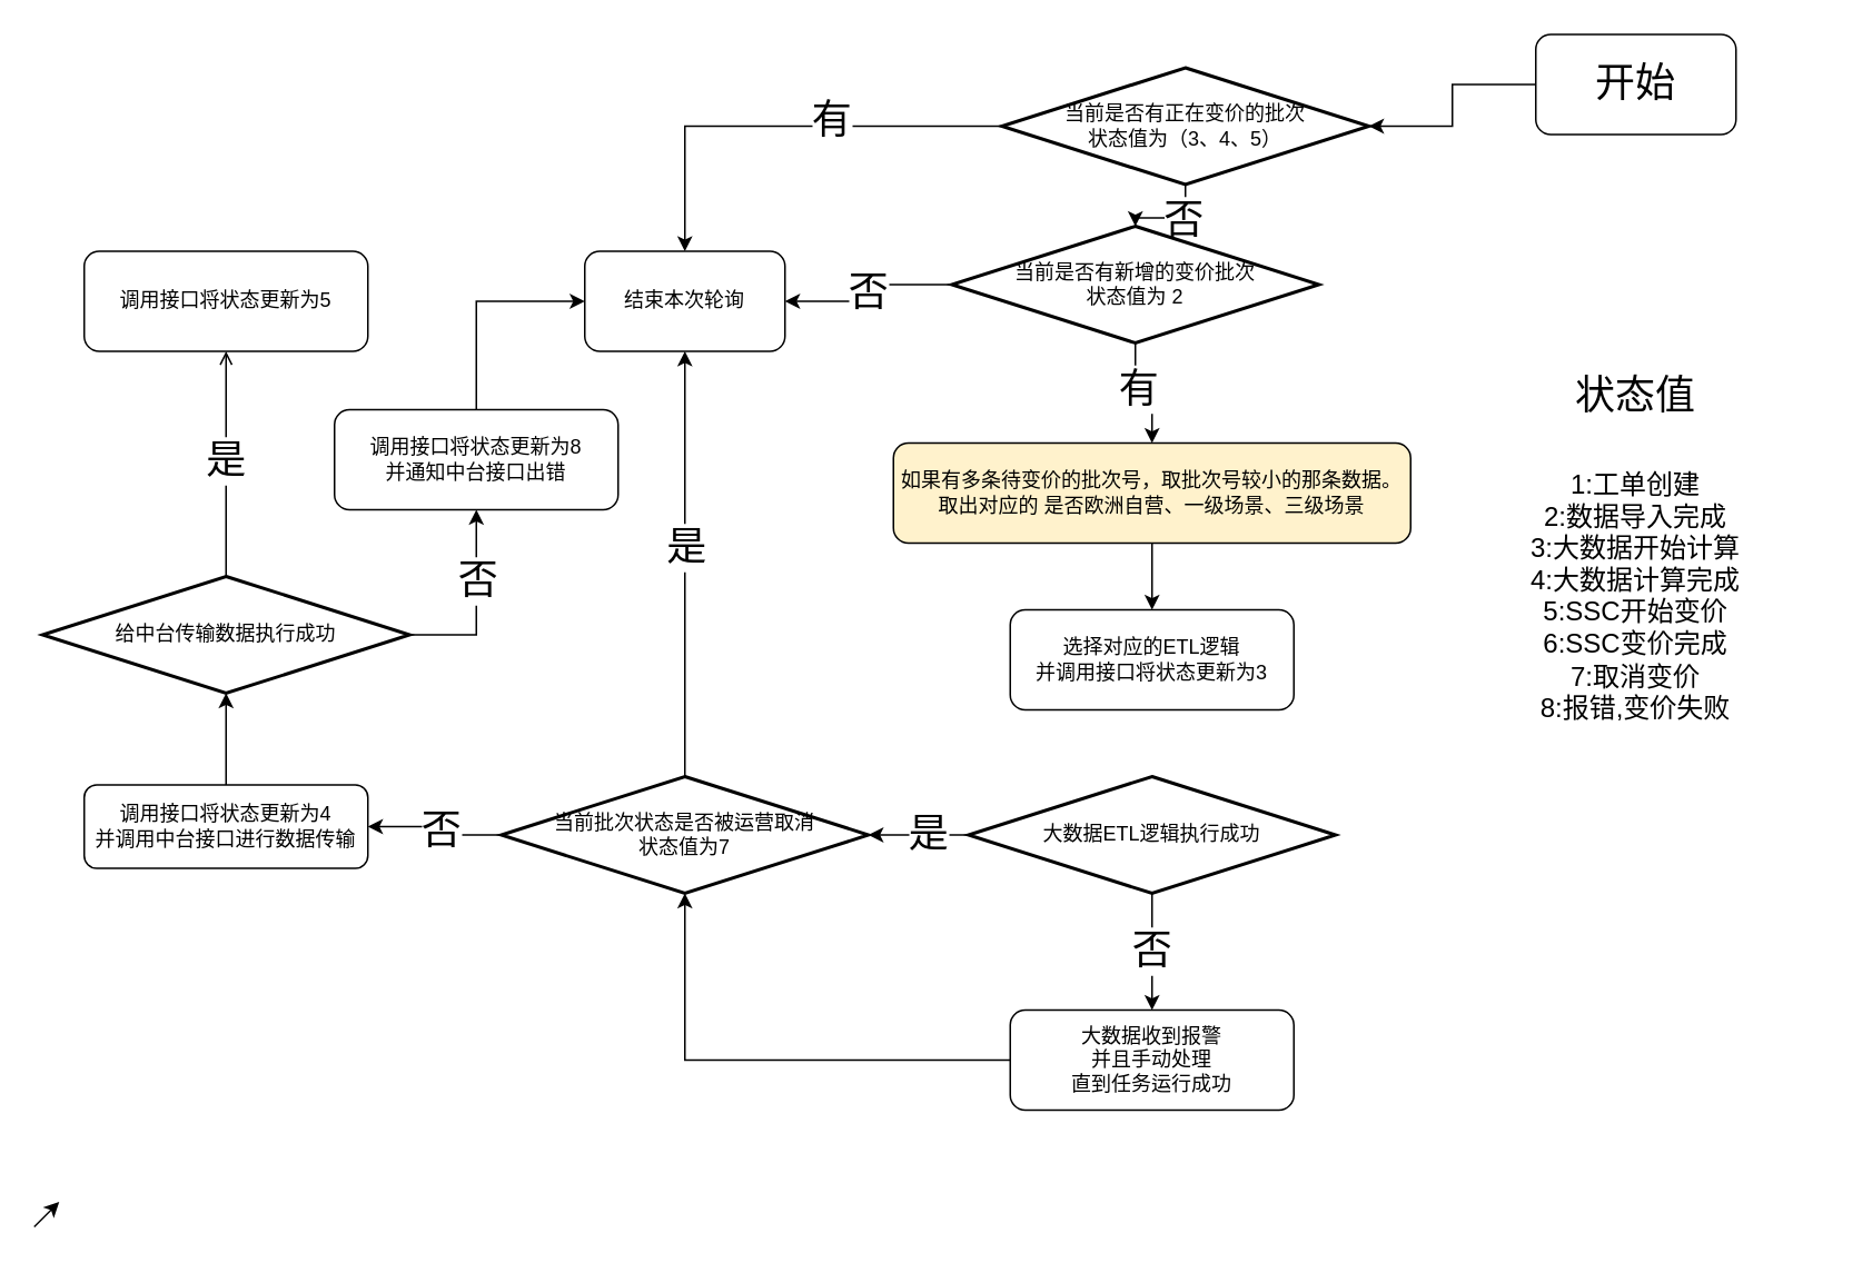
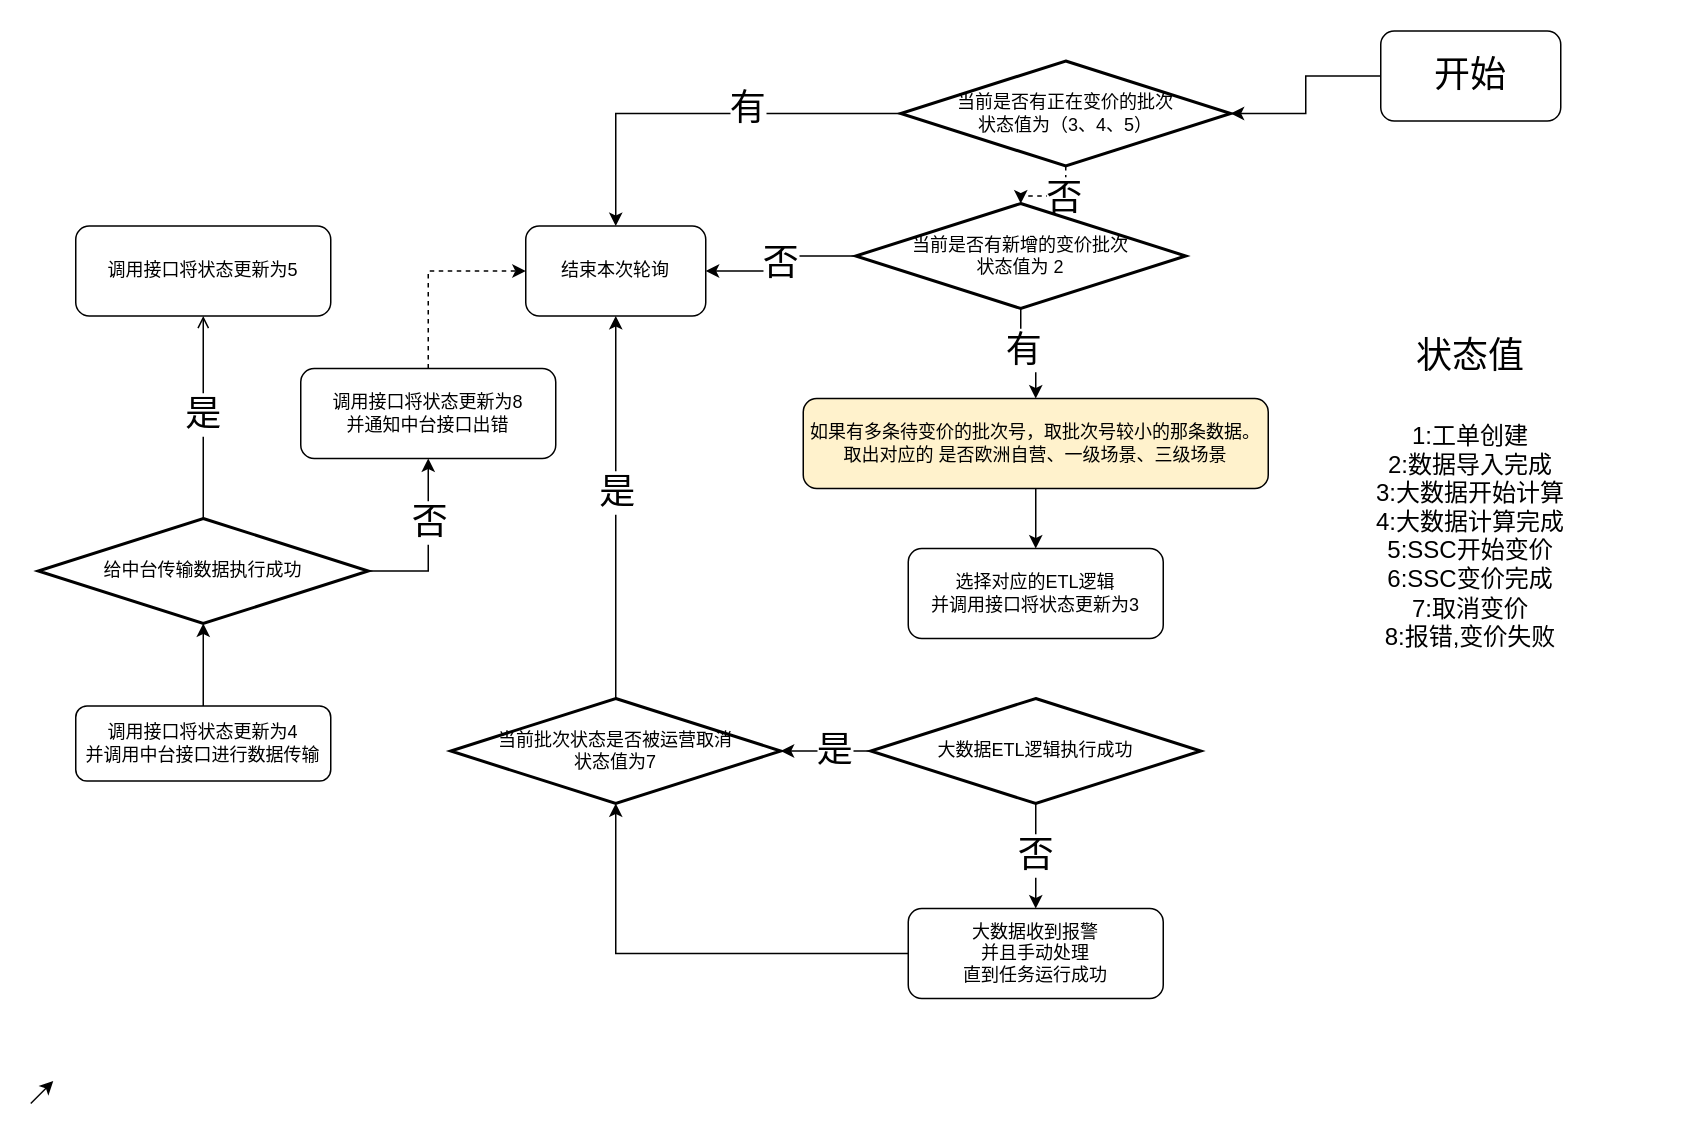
- <mxCell id="2" style="edgeStyle=orthogonalEdgeStyle;rounded=0;orthogonalLoop=1;jettySize=auto;html=1;entryX=0.5;entryY=0;entryDx=0;entryDy=0;entryPerimeter=0;" edge="1" parent="1" source="6" target="12"><mxGeometry relative="1" as="geometry"><mxPoint x="690" y="135" as="targetPoint" /></mxGeometry></mxCell>
+ <mxCell id="2" style="edgeStyle=orthogonalEdgeStyle;rounded=0;orthogonalLoop=1;jettySize=auto;html=1;entryX=0.5;entryY=0;entryDx=0;entryDy=0;entryPerimeter=0;dashed=1;" edge="1" parent="1" source="6" target="12"><mxGeometry relative="1" as="geometry"><mxPoint x="690" y="135" as="targetPoint" /></mxGeometry></mxCell>
- <mxCell id="37" style="edgeStyle=orthogonalEdgeStyle;rounded=0;orthogonalLoop=1;jettySize=auto;html=1;entryX=0;entryY=0.5;entryDx=0;entryDy=0;" edge="1" parent="1" source="38" target="8"><mxGeometry relative="1" as="geometry" /></mxCell>
+ <mxCell id="37" style="edgeStyle=orthogonalEdgeStyle;rounded=0;orthogonalLoop=1;jettySize=auto;html=1;entryX=0;entryY=0.5;entryDx=0;entryDy=0;dashed=1;" edge="1" parent="1" source="38" target="8"><mxGeometry relative="1" as="geometry" /></mxCell>
- <mxCell id="30" style="edgeStyle=orthogonalEdgeStyle;rounded=0;orthogonalLoop=1;jettySize=auto;html=1;" edge="1" parent="1" source="32" target="21"><mxGeometry relative="1" as="geometry" /></mxCell>
- <mxCell id="31" value="&lt;font style=&quot;font-size: 24px&quot;&gt;否&lt;/font&gt;" style="text;html=1;align=center;verticalAlign=middle;resizable=0;points=[];labelBackgroundColor=#ffffff;" vertex="1" connectable="0" parent="30"><mxGeometry x="0.004" y="-3" relative="1" as="geometry"><mxPoint as="offset" /></mxGeometry></mxCell>
